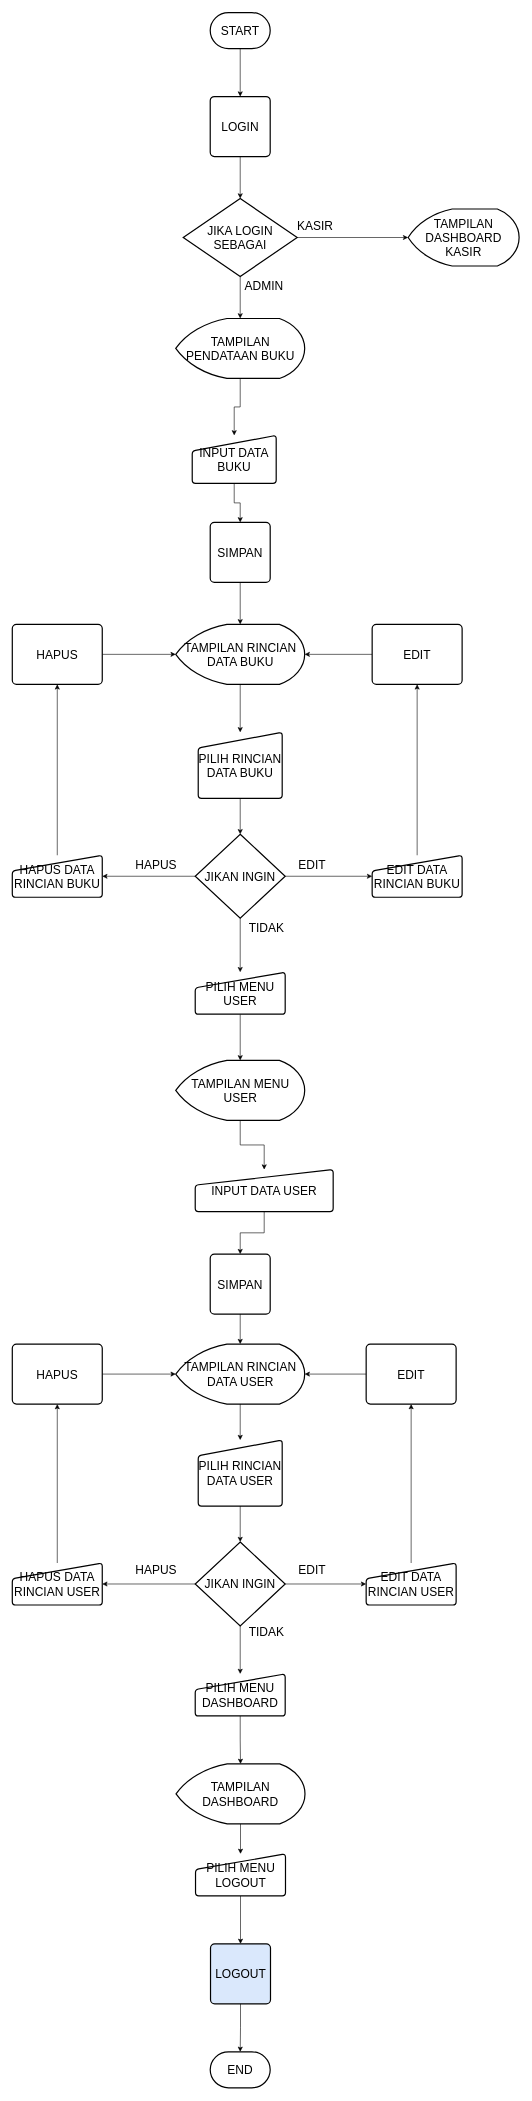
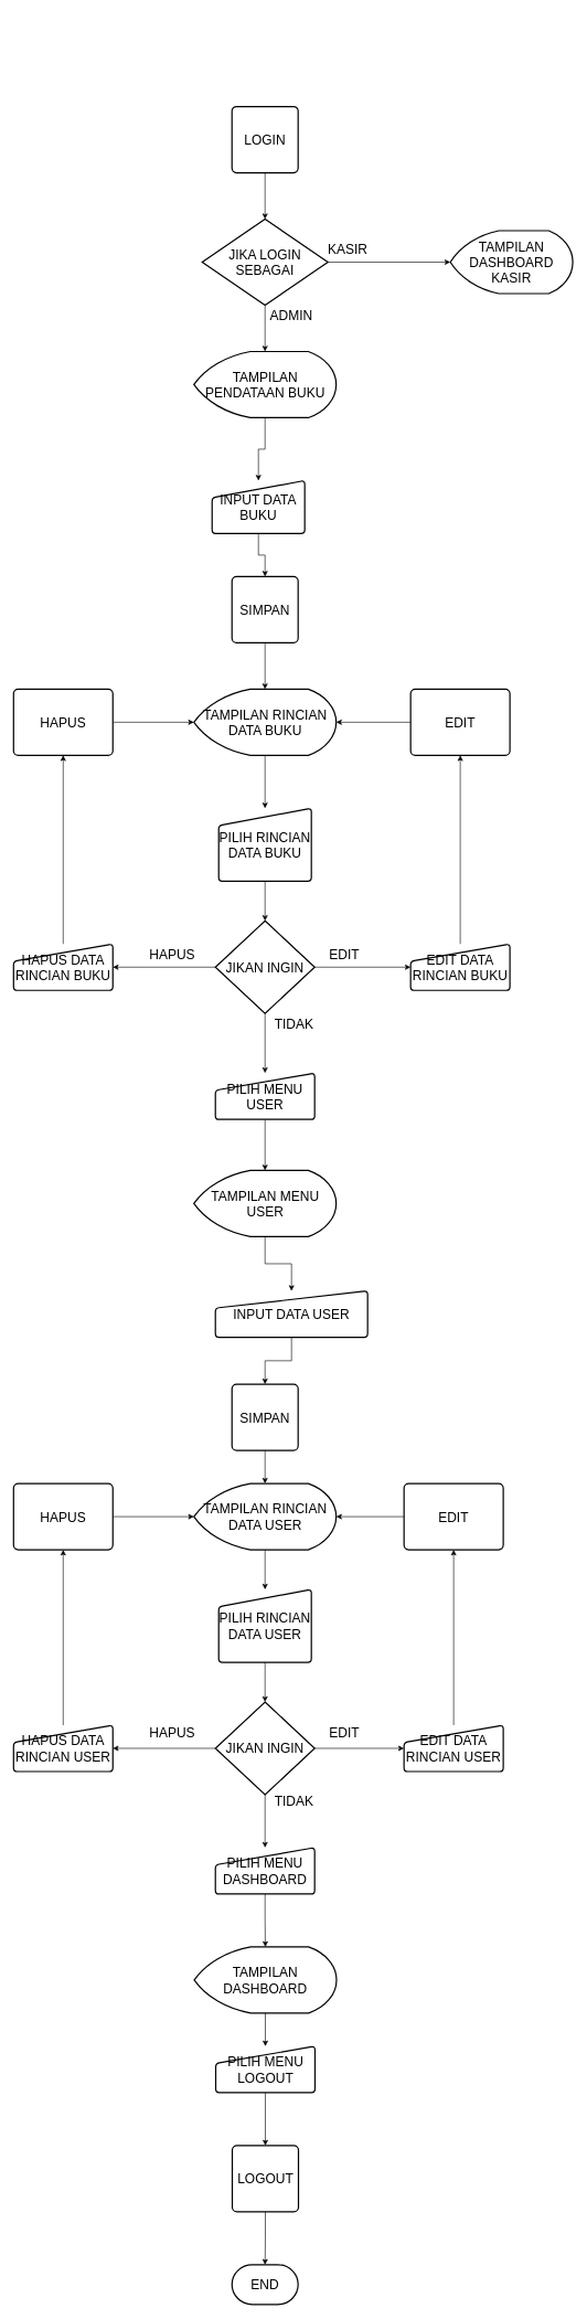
- <mxCell id="3" value="START" style="strokeWidth=2;html=1;shape=mxgraph.flowchart.terminator;whiteSpace=wrap;fontSize=20;" vertex="1" parent="1"><mxGeometry x="350" y="20" width="100" height="60" as="geometry" /></mxCell>
- <mxCell id="2" style="edgeStyle=orthogonalEdgeStyle;rounded=0;orthogonalLoop=1;jettySize=auto;html=1;exitX=0.5;exitY=1;exitDx=0;exitDy=0;exitPerimeter=0;entryX=0.5;entryY=0;entryDx=0;entryDy=0;fontSize=20;" edge="1" parent="1" source="3" target="5"><mxGeometry relative="1" as="geometry" /></mxCell>
- <mxCell id="71" value="LOGOUT" style="rounded=1;whiteSpace=wrap;html=1;absoluteArcSize=1;arcSize=14;strokeWidth=2;fontSize=20;fillColor=#dae8fc;" vertex="1" parent="1"><mxGeometry x="350.5" y="3240" width="100" height="100" as="geometry" /></mxCell>
+ <mxCell id="71" value="LOGOUT" style="rounded=1;whiteSpace=wrap;html=1;absoluteArcSize=1;arcSize=14;strokeWidth=2;fontSize=20;" vertex="1" parent="1"><mxGeometry x="350.5" y="3240" width="100" height="100" as="geometry" /></mxCell>
